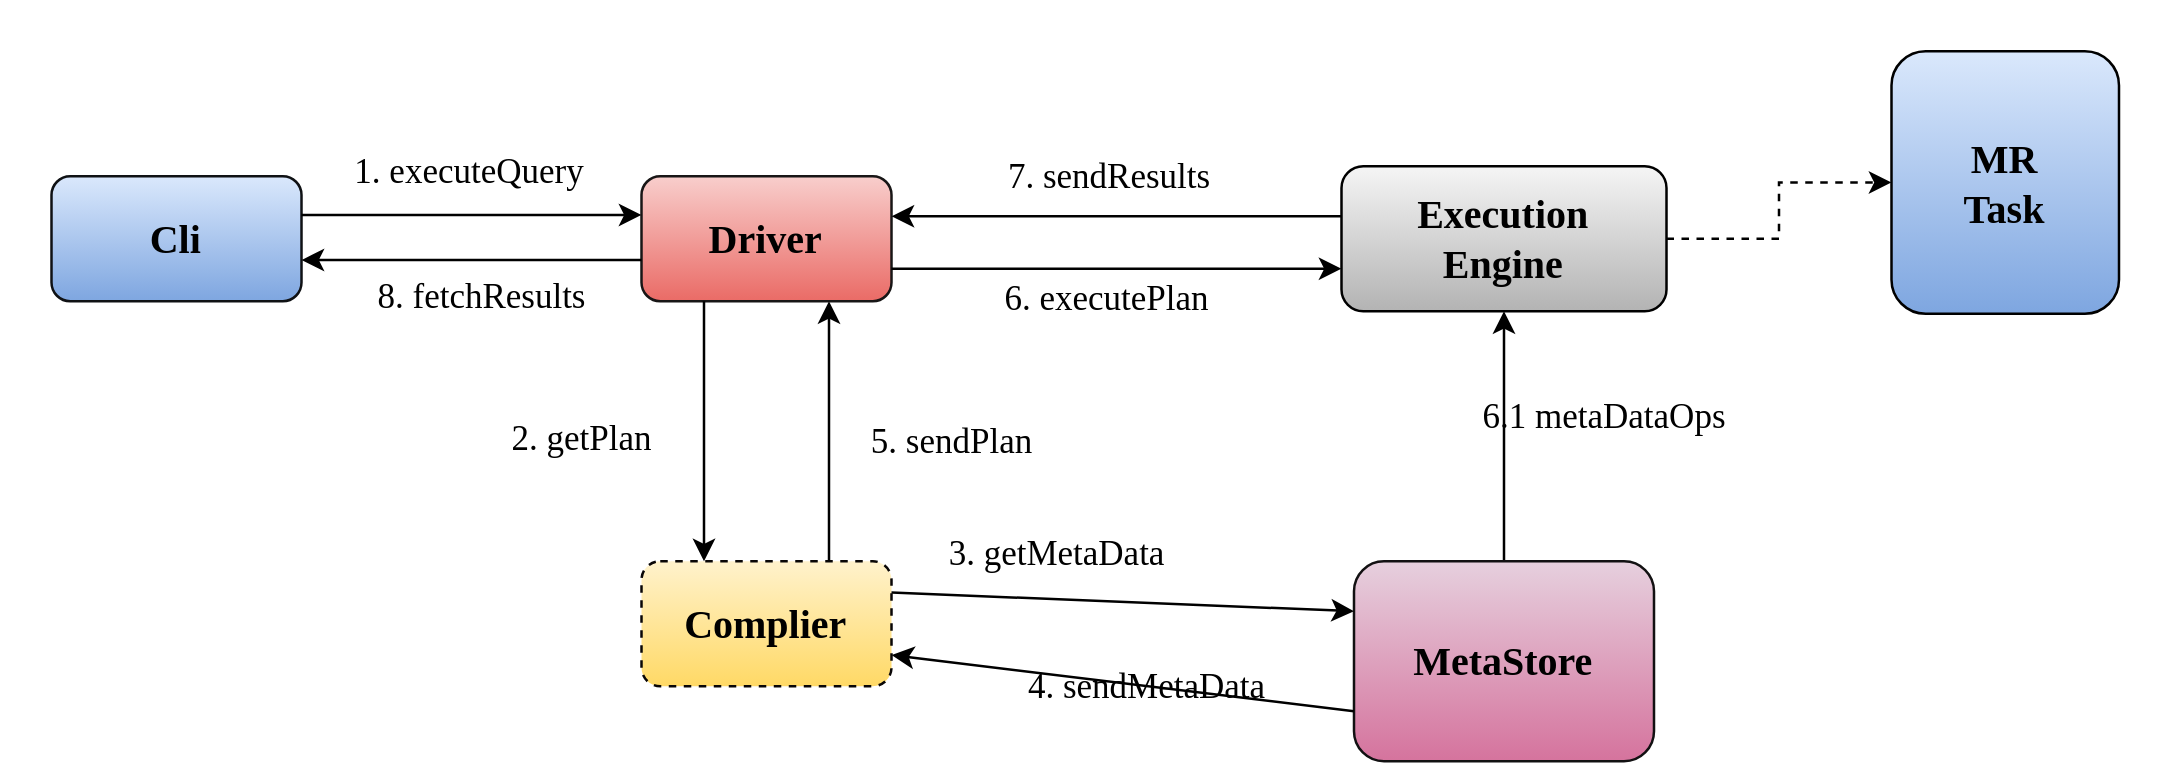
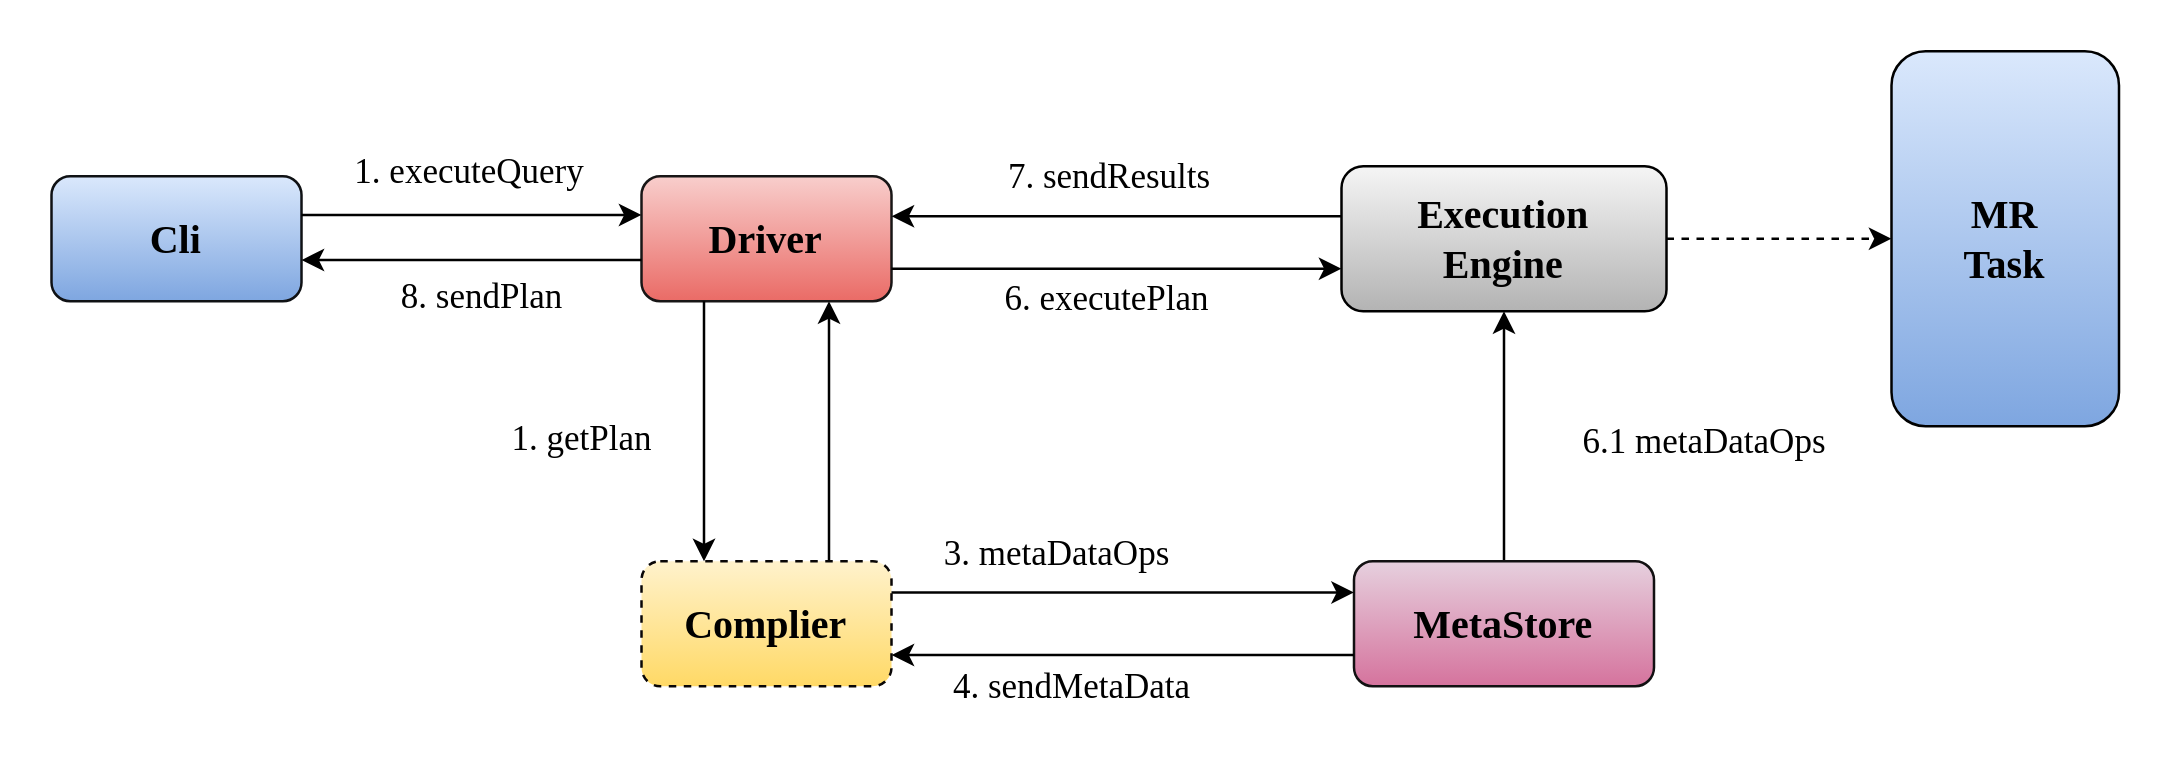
- <mxCell id="26" value="&lt;font style=&quot;font-size: 16px;&quot; face=&quot;Verdana&quot;&gt;&lt;b&gt;MR &lt;br&gt;Task&lt;br&gt;&lt;/b&gt;&lt;/font&gt;" style="rounded=1;whiteSpace=wrap;html=1;fillColor=#dae8fc;gradientColor=#7ea6e0;strokeColor=#000000;" vertex="1" parent="1"><mxGeometry x="756" y="20" width="91" height="105" as="geometry" /></mxCell>
+ <mxCell id="26" value="&lt;font style=&quot;font-size: 16px;&quot; face=&quot;Verdana&quot;&gt;&lt;b&gt;MR &lt;br&gt;Task&lt;br&gt;&lt;/b&gt;&lt;/font&gt;" style="rounded=1;whiteSpace=wrap;html=1;fillColor=#dae8fc;gradientColor=#7ea6e0;strokeColor=#000000;" vertex="1" parent="1"><mxGeometry x="756" y="20" width="91" height="150" as="geometry" /></mxCell>
- <mxCell id="17" value="&lt;font face=&quot;Verdana&quot; style=&quot;font-size: 14px;&quot;&gt;8. fetchResults&lt;/font&gt;" style="text;html=1;align=center;verticalAlign=middle;resizable=0;points=[];autosize=1;strokeColor=none;fillColor=none;" vertex="1" parent="1"><mxGeometry x="127" y="104" width="130" height="30" as="geometry" /></mxCell>
+ <mxCell id="17" value="&lt;font face=&quot;Verdana&quot; style=&quot;font-size: 14px;&quot;&gt;8. sendPlan&lt;/font&gt;" style="text;html=1;align=center;verticalAlign=middle;resizable=0;points=[];autosize=1;strokeColor=none;fillColor=none;" vertex="1" parent="1"><mxGeometry x="127" y="104" width="130" height="30" as="geometry" /></mxCell>
- <mxCell id="23" value="&lt;font face=&quot;Verdana&quot; style=&quot;font-size: 14px;&quot;&gt;6.1 metaDataOps&lt;/font&gt;" style="text;html=1;align=center;verticalAlign=middle;resizable=0;points=[];autosize=1;strokeColor=none;fillColor=none;" vertex="1" parent="1"><mxGeometry x="566" y="152" width="150" height="30" as="geometry" /></mxCell>
+ <mxCell id="23" value="&lt;font face=&quot;Verdana&quot; style=&quot;font-size: 14px;&quot;&gt;6.1 metaDataOps&lt;/font&gt;" style="text;html=1;align=center;verticalAlign=middle;resizable=0;points=[];autosize=1;strokeColor=none;fillColor=none;" vertex="1" parent="1"><mxGeometry x="606" y="162" width="150" height="30" as="geometry" /></mxCell>
- <mxCell id="7" value="&lt;font style=&quot;font-size: 14px;&quot; face=&quot;Verdana&quot;&gt;2. getPlan&lt;/font&gt;" style="text;html=1;align=center;verticalAlign=middle;resizable=0;points=[];autosize=1;strokeColor=none;fillColor=none;" vertex="1" parent="1"><mxGeometry x="187" y="161" width="90" height="30" as="geometry" /></mxCell>
+ <mxCell id="7" value="&lt;font style=&quot;font-size: 14px;&quot; face=&quot;Verdana&quot;&gt;1. getPlan&lt;/font&gt;" style="text;html=1;align=center;verticalAlign=middle;resizable=0;points=[];autosize=1;strokeColor=none;fillColor=none;" vertex="1" parent="1"><mxGeometry x="187" y="161" width="90" height="30" as="geometry" /></mxCell>
- <mxCell id="14" value="&lt;font style=&quot;font-size: 14px;&quot; face=&quot;Verdana&quot;&gt;5. sendPlan&lt;/font&gt;" style="text;html=1;align=center;verticalAlign=middle;resizable=0;points=[];autosize=1;strokeColor=none;fillColor=none;" vertex="1" parent="1"><mxGeometry x="325" y="162" width="110" height="30" as="geometry" /></mxCell>
- <mxCell id="11" value="&lt;font face=&quot;Verdana&quot; style=&quot;font-size: 14px;&quot;&gt;3. getMetaData&lt;/font&gt;" style="text;html=1;align=center;verticalAlign=middle;resizable=0;points=[];autosize=1;strokeColor=none;fillColor=none;" vertex="1" parent="1"><mxGeometry x="357" y="207" width="130" height="30" as="geometry" /></mxCell>
+ <mxCell id="11" value="&lt;font face=&quot;Verdana&quot; style=&quot;font-size: 14px;&quot;&gt;3. metaDataOps&lt;/font&gt;" style="text;html=1;align=center;verticalAlign=middle;resizable=0;points=[];autosize=1;strokeColor=none;fillColor=none;" vertex="1" parent="1"><mxGeometry x="357" y="207" width="130" height="30" as="geometry" /></mxCell>
- <mxCell id="9" value="&lt;font style=&quot;font-size: 16px;&quot; face=&quot;Verdana&quot;&gt;&lt;b&gt;MetaStore&lt;br&gt;&lt;/b&gt;&lt;/font&gt;" style="rounded=1;whiteSpace=wrap;html=1;fillColor=#e6d0de;gradientColor=#d5739d;strokeColor=#121112;" vertex="1" parent="1"><mxGeometry x="541" y="224" width="120" height="80" as="geometry" /></mxCell>
+ <mxCell id="9" value="&lt;font style=&quot;font-size: 16px;&quot; face=&quot;Verdana&quot;&gt;&lt;b&gt;MetaStore&lt;br&gt;&lt;/b&gt;&lt;/font&gt;" style="rounded=1;whiteSpace=wrap;html=1;fillColor=#e6d0de;gradientColor=#d5739d;strokeColor=#121112;" vertex="1" parent="1"><mxGeometry x="541" y="224" width="120" height="50" as="geometry" /></mxCell>
- <mxCell id="13" value="&lt;font face=&quot;Verdana&quot; style=&quot;font-size: 14px;&quot;&gt;4. sendMetaData&lt;/font&gt;" style="text;html=1;align=center;verticalAlign=middle;resizable=0;points=[];autosize=1;strokeColor=none;fillColor=none;" vertex="1" parent="1"><mxGeometry x="388" y="260" width="140" height="30" as="geometry" /></mxCell>
+ <mxCell id="13" value="&lt;font face=&quot;Verdana&quot; style=&quot;font-size: 14px;&quot;&gt;4. sendMetaData&lt;/font&gt;" style="text;html=1;align=center;verticalAlign=middle;resizable=0;points=[];autosize=1;strokeColor=none;fillColor=none;" vertex="1" parent="1"><mxGeometry x="358" y="260" width="140" height="30" as="geometry" /></mxCell>
